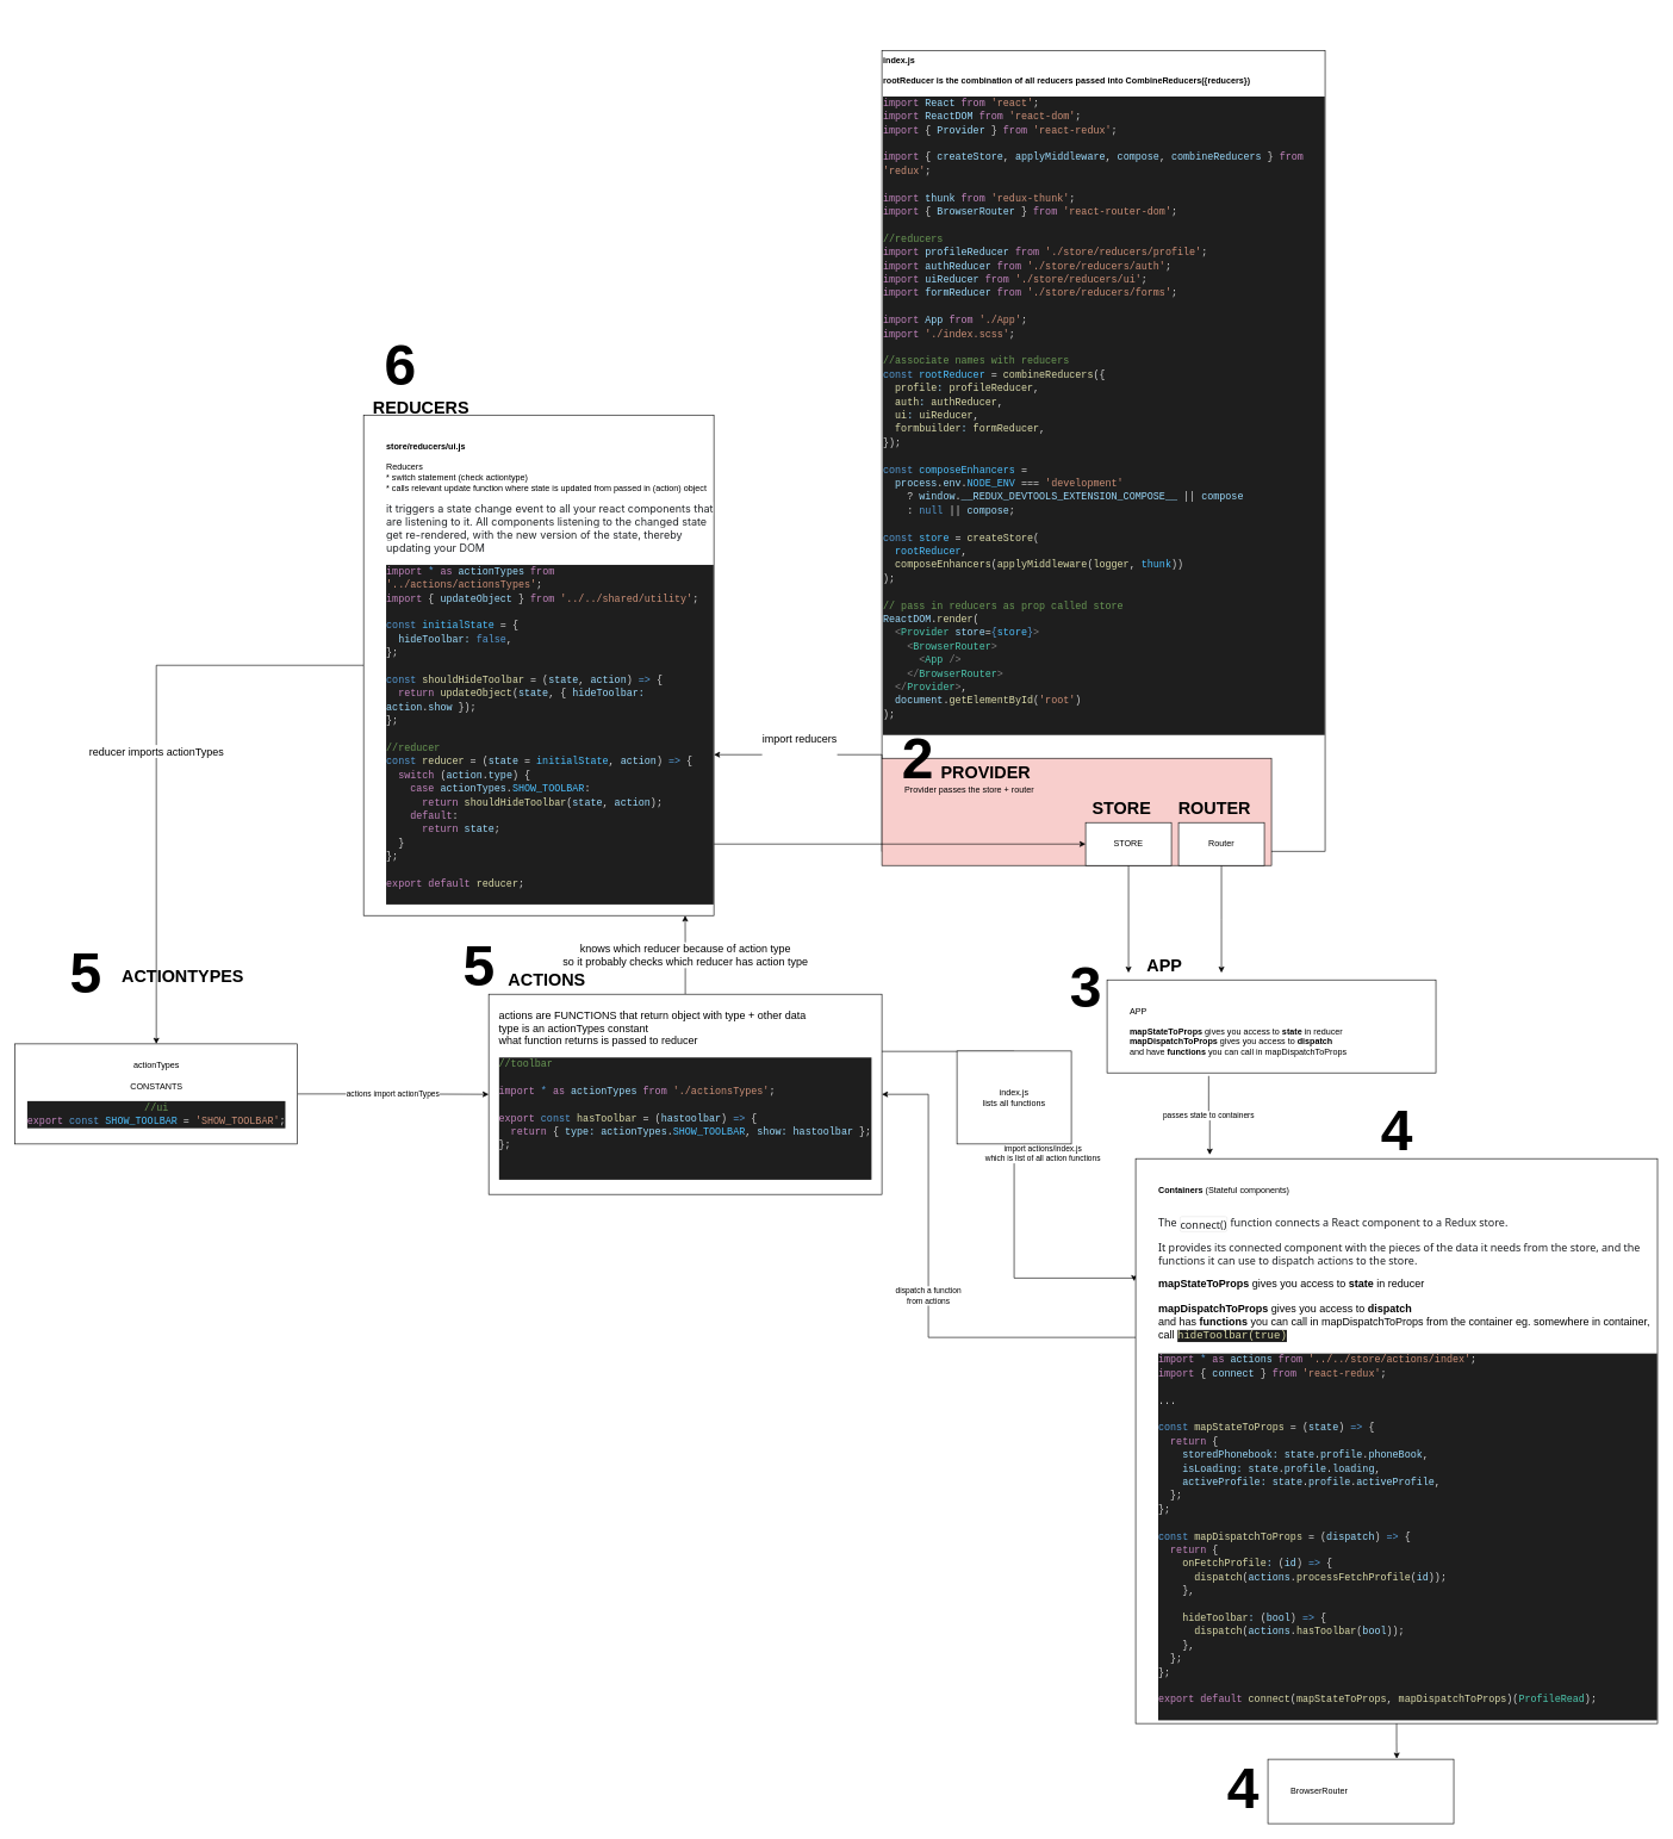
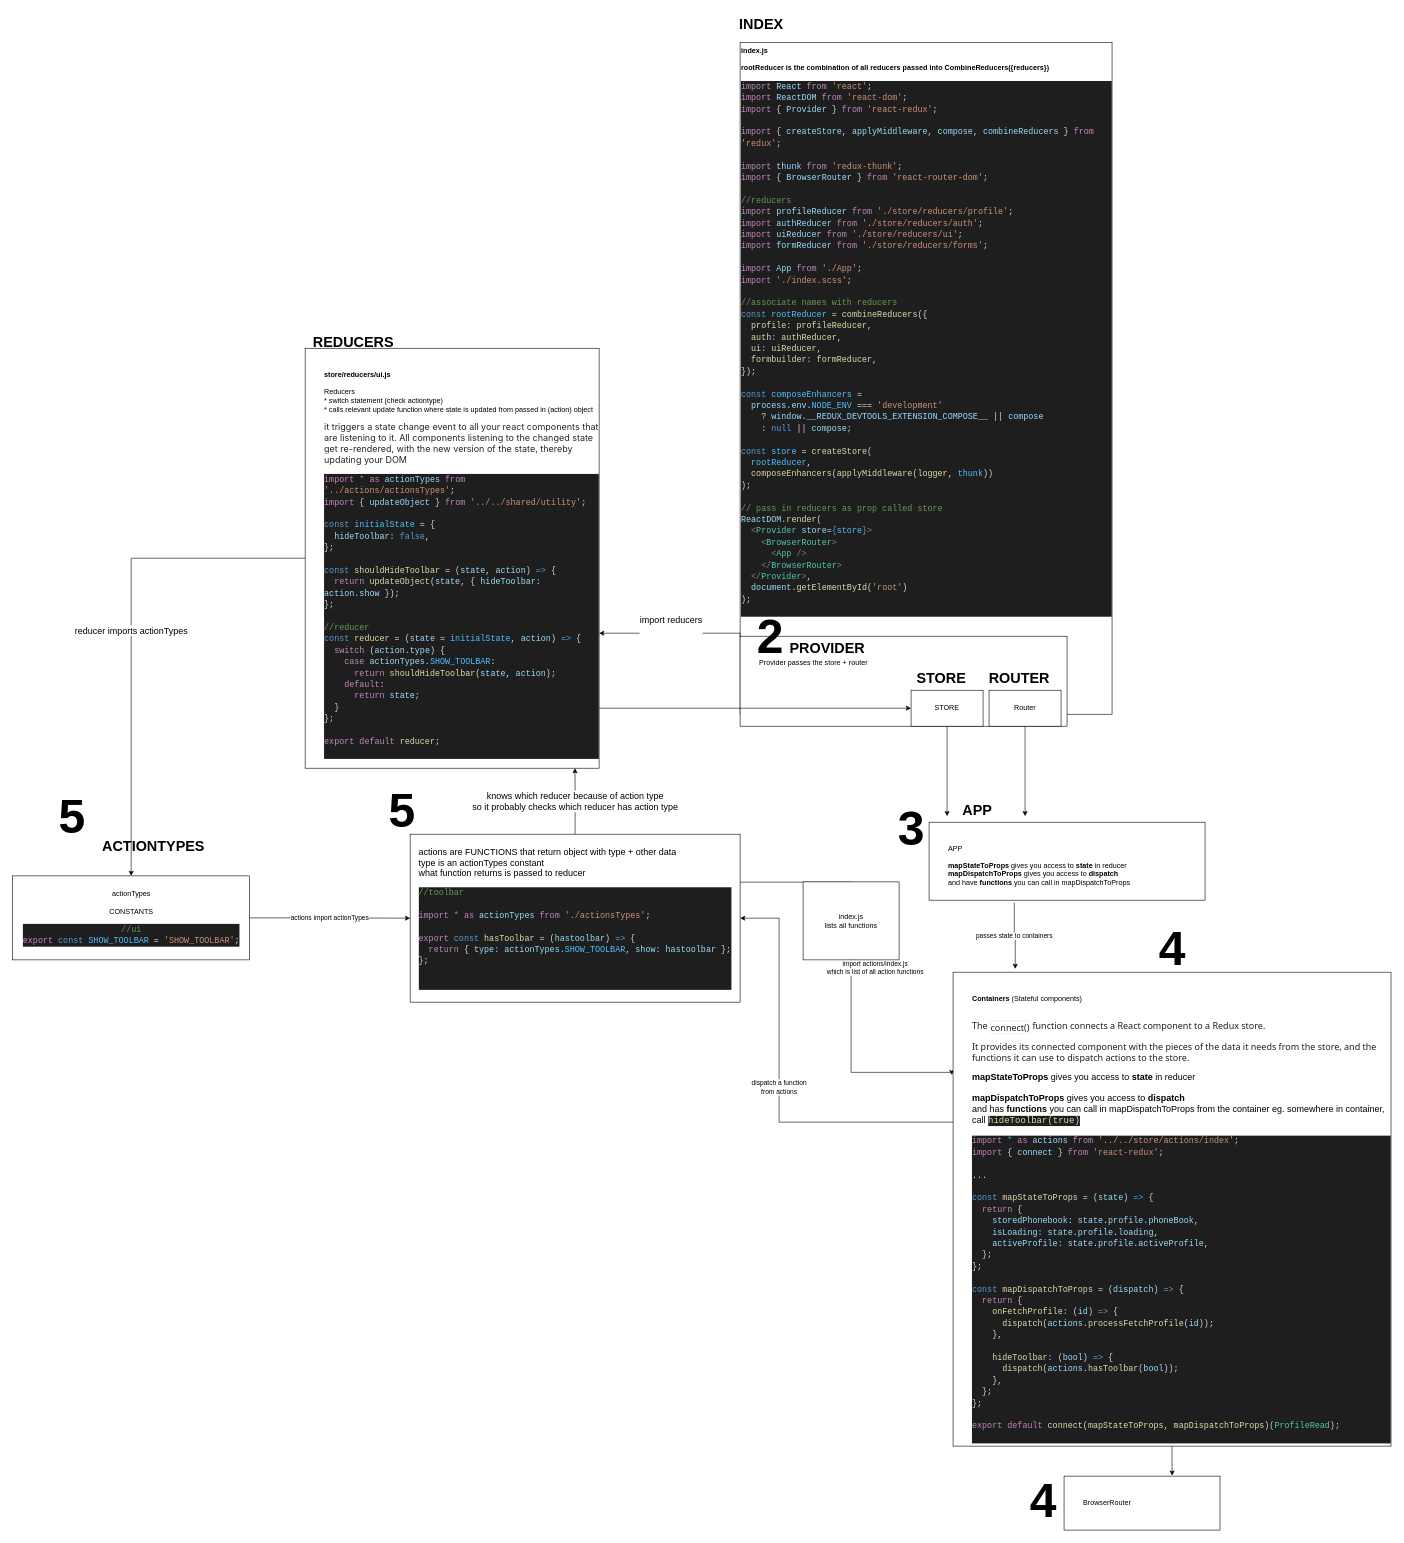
+ <mxCell id="28" value="INDEX" style="text;strokeColor=none;fillColor=none;html=1;fontSize=24;fontStyle=1;verticalAlign=middle;align=center;fontColor=#000000;" parent="1" vertex="1"><mxGeometry x="1218" y="20" width="100" height="40" as="geometry" /></mxCell>
- <mxCell id="37" value="6" style="text;strokeColor=none;fillColor=none;html=1;fontSize=80;fontStyle=1;verticalAlign=middle;align=center;labelBackgroundColor=none;fontColor=#000000;" parent="1" vertex="1"><mxGeometry x="528" y="490" width="61" height="40" as="geometry" /></mxCell>
- <mxCell id="10" value="Provider passes the store + router" style="rounded=0;whiteSpace=wrap;html=1;verticalAlign=top;align=left;spacingLeft=30;spacingTop=30;fillColor=#f8cecc;" parent="1" vertex="1"><mxGeometry x="1233" y="1060" width="545" height="150" as="geometry" /></mxCell>
+ <mxCell id="10" value="Provider passes the store + router" style="rounded=0;whiteSpace=wrap;html=1;verticalAlign=top;align=left;spacingLeft=30;spacingTop=30;" parent="1" vertex="1"><mxGeometry x="1233" y="1060" width="545" height="150" as="geometry" /></mxCell>
- <mxCell id="23" value="ACTIONTYPES" style="text;strokeColor=none;fillColor=none;html=1;fontSize=24;fontStyle=1;verticalAlign=middle;align=left;fontColor=#000000;" parent="1" vertex="1"><mxGeometry x="168" y="1345" width="100" height="40" as="geometry" /></mxCell>
+ <mxCell id="23" value="ACTIONTYPES" style="text;strokeColor=none;fillColor=none;html=1;fontSize=24;fontStyle=1;verticalAlign=middle;align=left;fontColor=#000000;" parent="1" vertex="1"><mxGeometry x="168" y="1390" width="100" height="40" as="geometry" /></mxCell>
- <mxCell id="22" value="ACTIONS" style="text;strokeColor=none;fillColor=none;html=1;fontSize=24;fontStyle=1;verticalAlign=middle;align=center;fontColor=#000000;" parent="1" vertex="1"><mxGeometry x="714" y="1350" width="100" height="40" as="geometry" /></mxCell>
